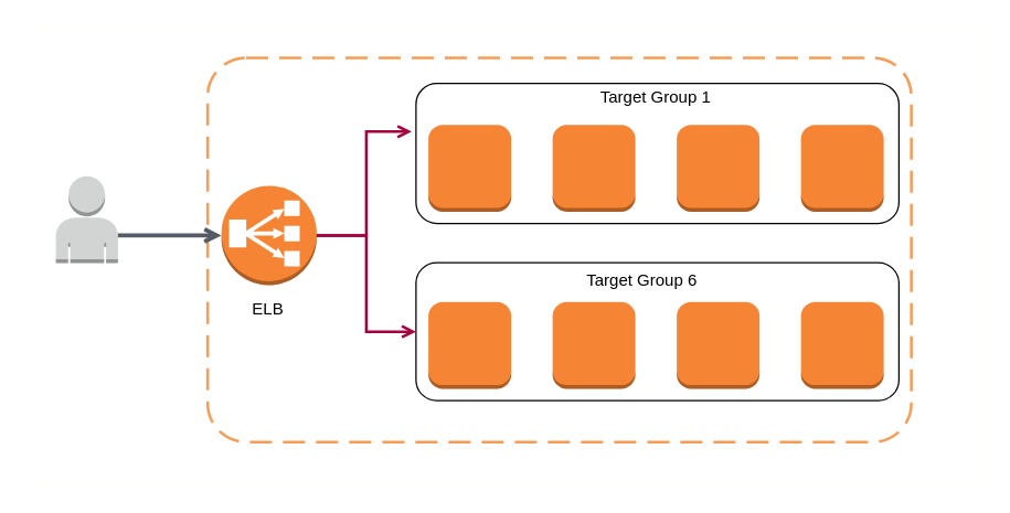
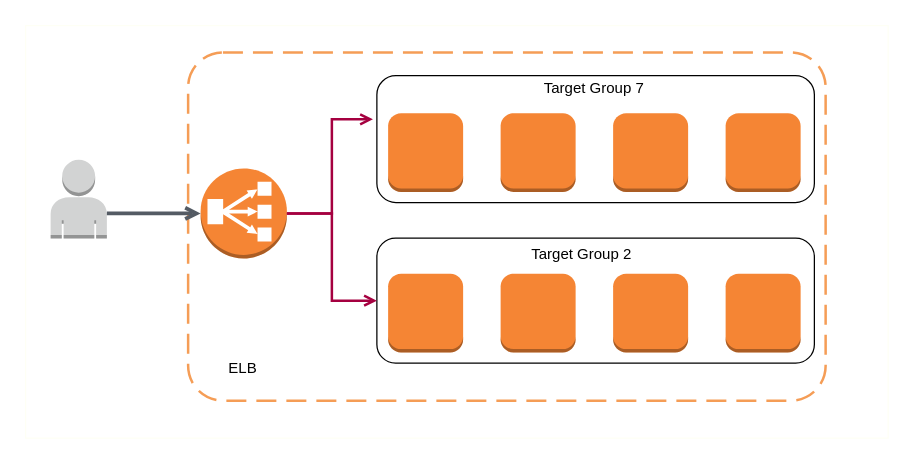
- <mxCell id="5" value="Target Group 1" style="text;html=1;strokeColor=none;fillColor=none;align=center;verticalAlign=middle;whiteSpace=wrap;rounded=0;" parent="1" vertex="1"><mxGeometry x="430" y="60" width="90" height="20" as="geometry" /></mxCell>
+ <mxCell id="5" value="Target Group 7" style="text;html=1;strokeColor=none;fillColor=none;align=center;verticalAlign=middle;whiteSpace=wrap;rounded=0;" parent="1" vertex="1"><mxGeometry x="430" y="60" width="90" height="20" as="geometry" /></mxCell>
- <mxCell id="20" value="Target Group 6" style="text;html=1;strokeColor=none;fillColor=none;align=center;verticalAlign=middle;whiteSpace=wrap;rounded=0;" vertex="1" parent="1"><mxGeometry x="420" y="192.5" width="90" height="20" as="geometry" /></mxCell>
+ <mxCell id="20" value="Target Group 2" style="text;html=1;strokeColor=none;fillColor=none;align=center;verticalAlign=middle;whiteSpace=wrap;rounded=0;" vertex="1" parent="1"><mxGeometry x="420" y="192.5" width="90" height="20" as="geometry" /></mxCell>
- <mxCell id="14" value="ELB" style="text;html=1;strokeColor=none;fillColor=none;align=center;verticalAlign=middle;whiteSpace=wrap;rounded=0;" vertex="1" parent="1"><mxGeometry x="170.4" y="214.26" width="48.21" height="20" as="geometry" /></mxCell>
+ <mxCell id="14" value="ELB" style="text;html=1;strokeColor=none;fillColor=none;align=center;verticalAlign=middle;whiteSpace=wrap;rounded=0;" vertex="1" parent="1"><mxGeometry x="170.4" y="284.26" width="48.21" height="20" as="geometry" /></mxCell>
